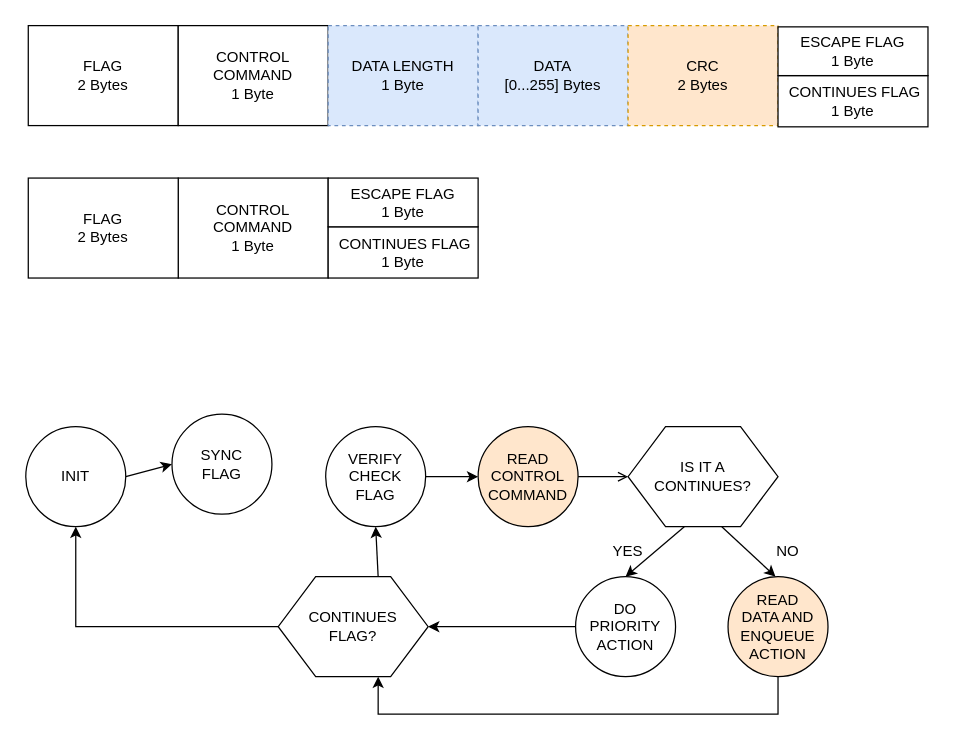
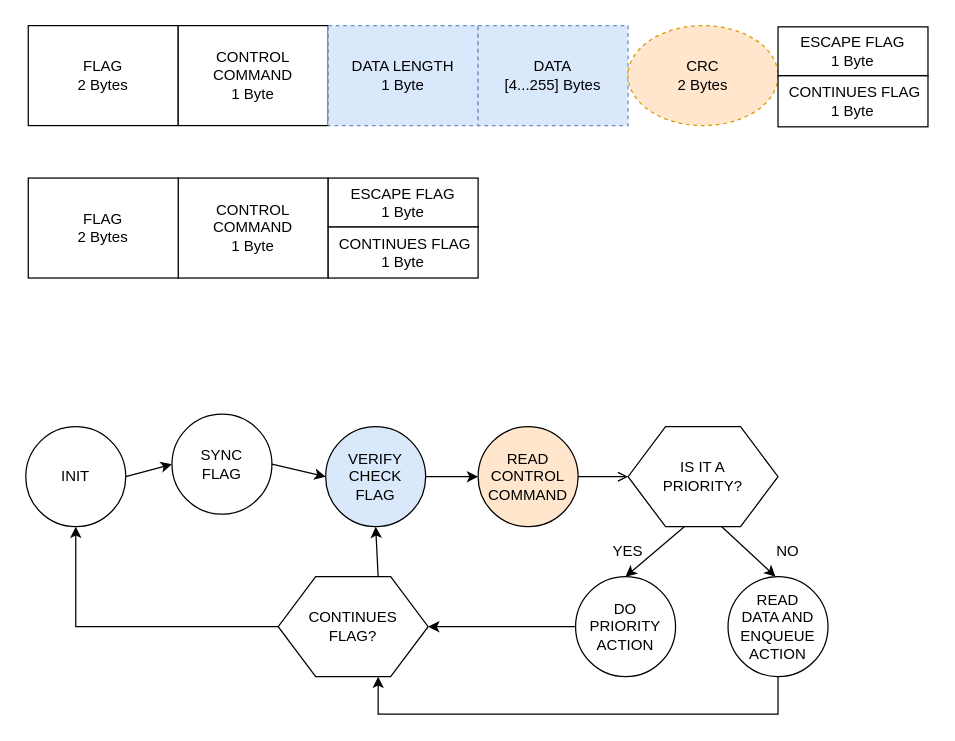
- <mxCell id="5" value="DATA&lt;br&gt;[0...255] Bytes&lt;br&gt;" style="rounded=0;whiteSpace=wrap;html=1;dashed=1;fillColor=#dae8fc;strokeColor=#6c8ebf;" parent="1" vertex="1"><mxGeometry x="382" y="20" width="120" height="80" as="geometry" /></mxCell>
+ <mxCell id="5" value="DATA&lt;br&gt;[4...255] Bytes&lt;br&gt;" style="rounded=0;whiteSpace=wrap;html=1;dashed=1;fillColor=#dae8fc;strokeColor=#6c8ebf;" parent="1" vertex="1"><mxGeometry x="382" y="20" width="120" height="80" as="geometry" /></mxCell>
- <mxCell id="6" value="CRC&lt;br&gt;2 Bytes&lt;br&gt;" style="rounded=0;whiteSpace=wrap;html=1;dashed=1;fillColor=#ffe6cc;strokeColor=#d79b00;" parent="1" vertex="1"><mxGeometry x="502" y="20" width="120" height="80" as="geometry" /></mxCell>
+ <mxCell id="6" value="CRC&lt;br&gt;2 Bytes&lt;br&gt;" style="ellipse;whiteSpace=wrap;html=1;dashed=1;fillColor=#ffe6cc;strokeColor=#d79b00;" parent="1" vertex="1"><mxGeometry x="502" y="20" width="120" height="80" as="geometry" /></mxCell>
+ <mxCell id="18" value="" style="endArrow=classic;html=1;entryX=0;entryY=0.5;entryDx=0;entryDy=0;exitX=1;exitY=0.5;exitDx=0;exitDy=0;" edge="1" parent="1" source="13" target="17"><mxGeometry width="50" height="50" relative="1" as="geometry"><mxPoint x="20" y="491" as="sourcePoint" /><mxPoint x="70" y="441" as="targetPoint" /></mxGeometry></mxCell>
- <mxCell id="17" value="VERIFY&lt;br&gt;CHECK&lt;br&gt;FLAG&lt;br&gt;" style="ellipse;whiteSpace=wrap;html=1;aspect=fixed;" vertex="1" parent="1"><mxGeometry x="260" y="341" width="80" height="80" as="geometry" /></mxCell>
+ <mxCell id="17" value="VERIFY&lt;br&gt;CHECK&lt;br&gt;FLAG&lt;br&gt;" style="ellipse;whiteSpace=wrap;html=1;aspect=fixed;fillColor=#dae8fc;" vertex="1" parent="1"><mxGeometry x="260" y="341" width="80" height="80" as="geometry" /></mxCell>
- <mxCell id="19" value="&lt;span&gt;IS IT A &lt;br&gt;CONTINUES?&lt;br&gt;&lt;/span&gt;" style="shape=hexagon;perimeter=hexagonPerimeter2;whiteSpace=wrap;html=1;" vertex="1" parent="1"><mxGeometry x="502" y="341" width="120" height="80" as="geometry" /></mxCell>
+ <mxCell id="19" value="&lt;span&gt;IS IT A &lt;br&gt;PRIORITY?&lt;br&gt;&lt;/span&gt;" style="shape=hexagon;perimeter=hexagonPerimeter2;whiteSpace=wrap;html=1;" vertex="1" parent="1"><mxGeometry x="502" y="341" width="120" height="80" as="geometry" /></mxCell>
- <mxCell id="29" value="READ&lt;br&gt;DATA AND&lt;br&gt;ENQUEUE&lt;br&gt;ACTION&lt;br&gt;" style="ellipse;whiteSpace=wrap;html=1;aspect=fixed;fillColor=#ffe6cc;" vertex="1" parent="1"><mxGeometry x="582" y="461" width="80" height="80" as="geometry" /></mxCell>
+ <mxCell id="29" value="READ&lt;br&gt;DATA AND&lt;br&gt;ENQUEUE&lt;br&gt;ACTION&lt;br&gt;" style="ellipse;whiteSpace=wrap;html=1;aspect=fixed;" vertex="1" parent="1"><mxGeometry x="582" y="461" width="80" height="80" as="geometry" /></mxCell>
